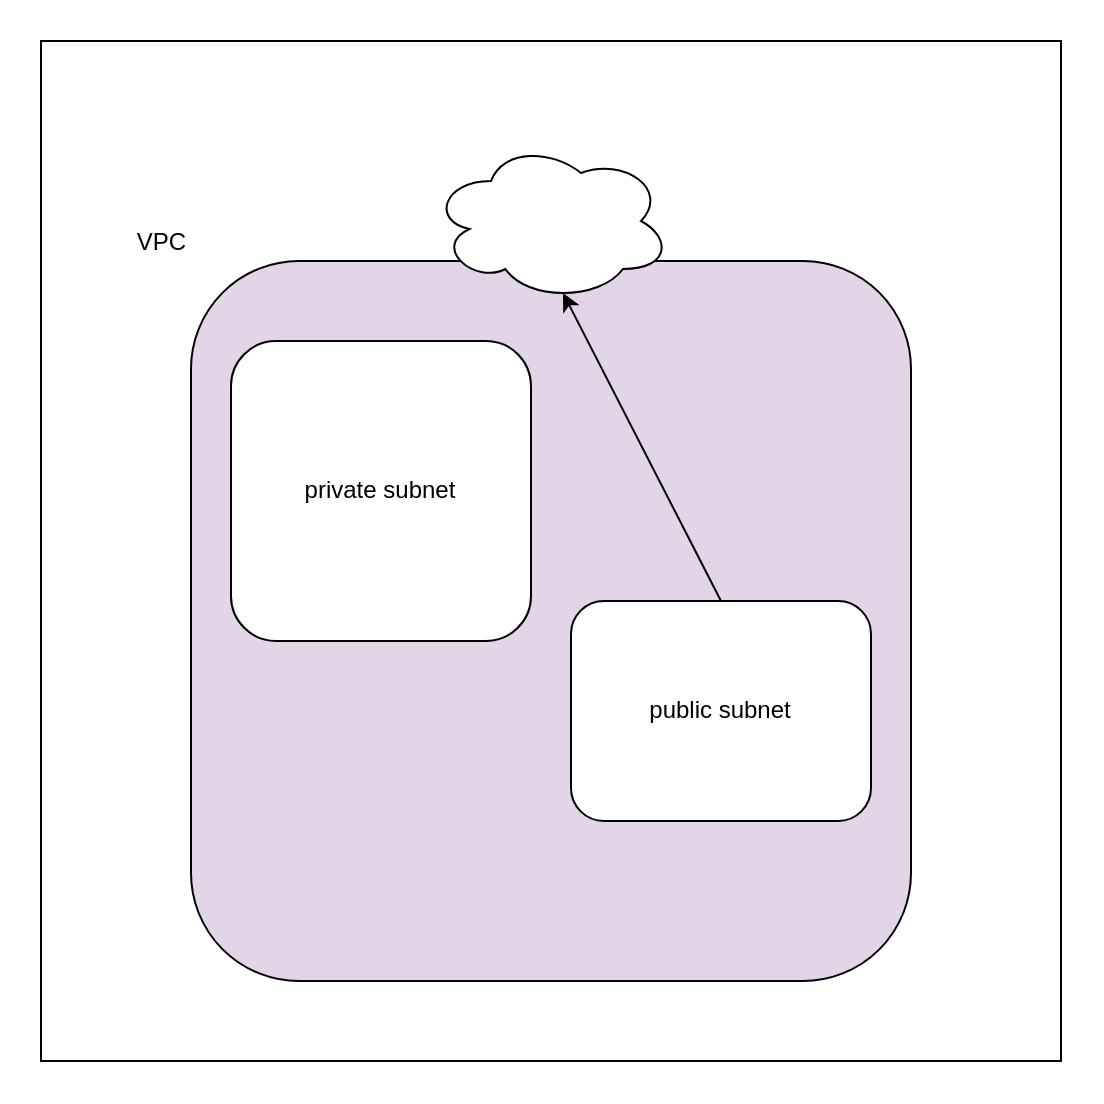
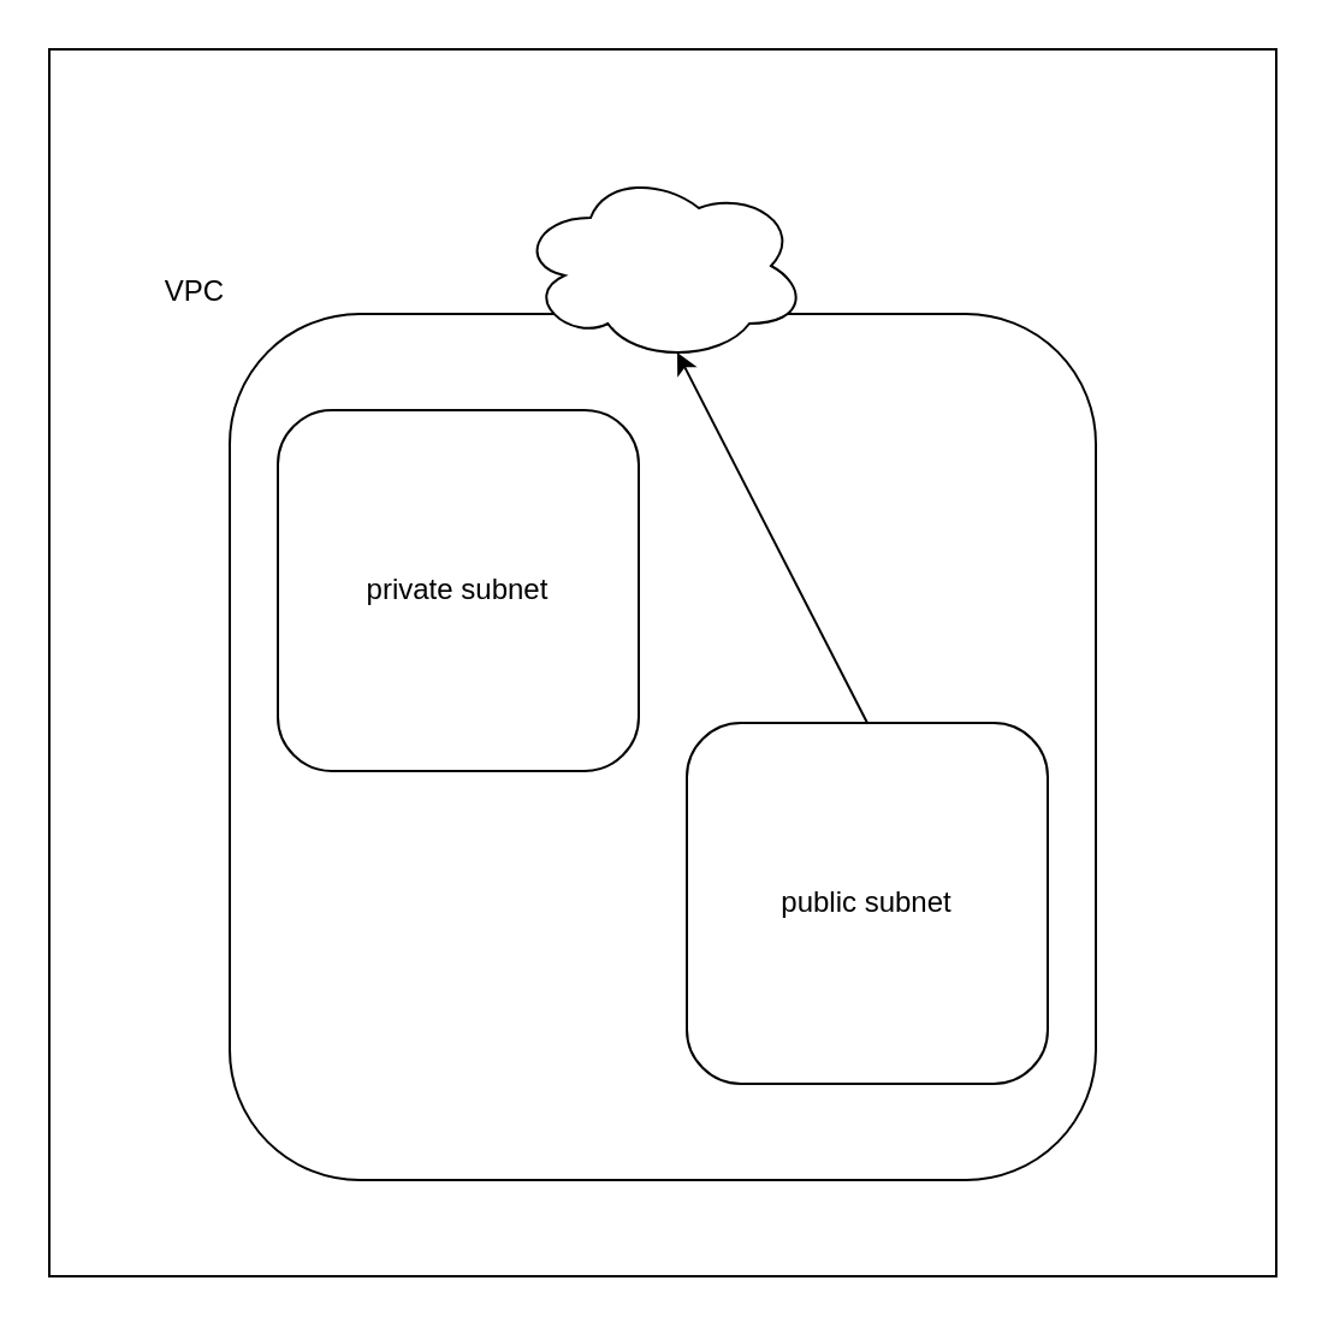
- <mxCell id="4" value="VPC" style="whiteSpace=wrap;aspect=fixed;align=right;html=1;labelPosition=left;verticalLabelPosition=top;verticalAlign=bottom;rounded=1;fillColor=#e1d5e7;" vertex="1" parent="1"><mxGeometry x="95" y="130" width="360" height="360" as="geometry" /></mxCell>
+ <mxCell id="4" value="VPC" style="whiteSpace=wrap;aspect=fixed;align=right;html=1;labelPosition=left;verticalLabelPosition=top;verticalAlign=bottom;rounded=1;" vertex="1" parent="1"><mxGeometry x="95" y="130" width="360" height="360" as="geometry" /></mxCell>
- <mxCell id="7" value="public subnet" style="whiteSpace=wrap;html=1;aspect=fixed;rounded=1;" vertex="1" parent="1"><mxGeometry x="285" y="300" width="150" height="110" as="geometry" /></mxCell>
+ <mxCell id="7" value="public subnet" style="whiteSpace=wrap;html=1;aspect=fixed;rounded=1;" vertex="1" parent="1"><mxGeometry x="285" y="300" width="150" height="150" as="geometry" /></mxCell>
